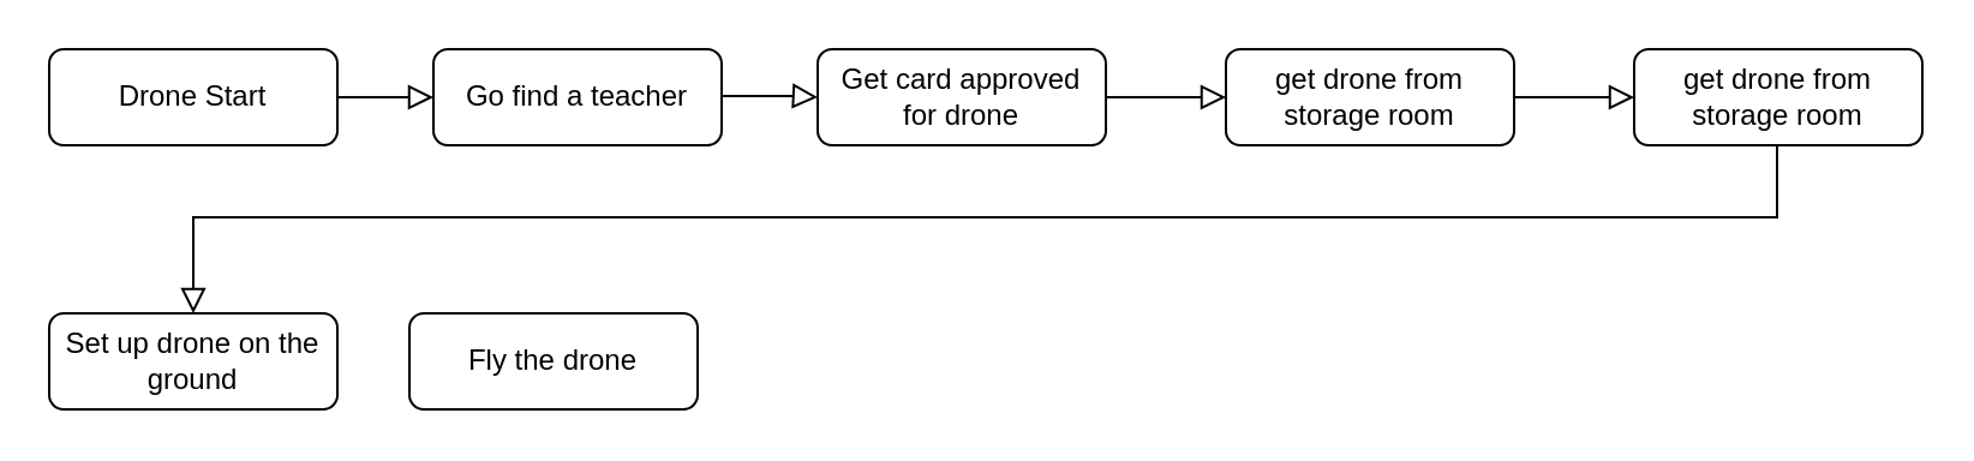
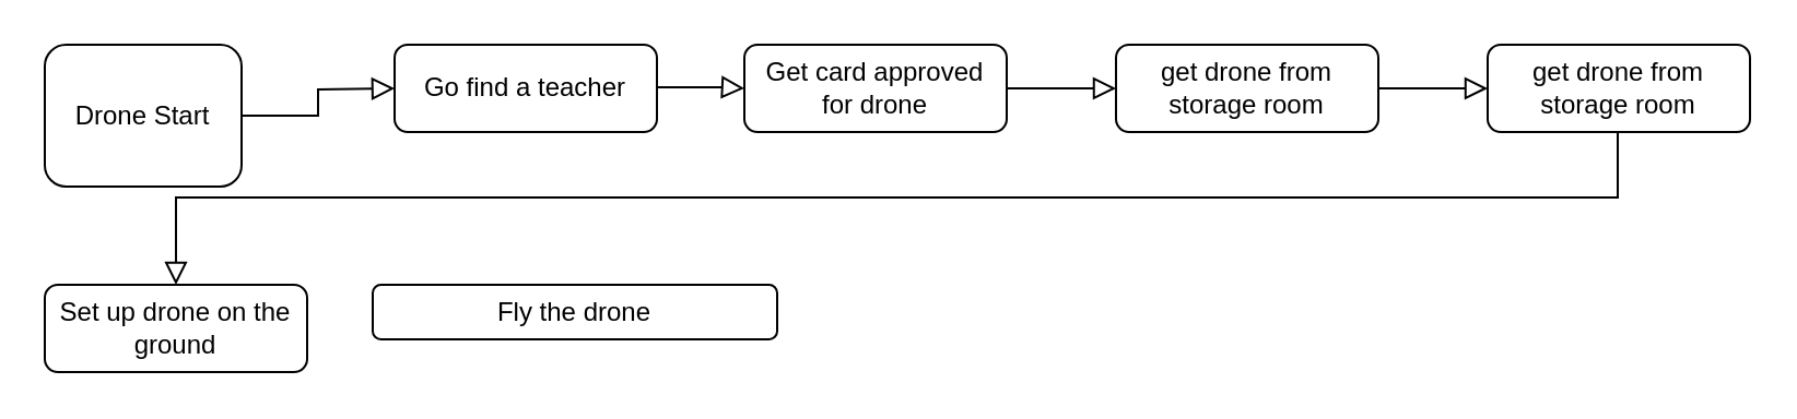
- <mxCell id="3" value="Drone Start" style="rounded=1;whiteSpace=wrap;html=1;fontSize=12;glass=0;strokeWidth=1;shadow=0;" parent="1" vertex="1"><mxGeometry x="20" y="20" width="120" height="40" as="geometry" /></mxCell>
+ <mxCell id="3" value="Drone Start" style="rounded=1;whiteSpace=wrap;html=1;fontSize=12;glass=0;strokeWidth=1;shadow=0;" parent="1" vertex="1"><mxGeometry x="20" y="20" width="90" height="65" as="geometry" /></mxCell>
- <mxCell id="12" value="Fly the drone" style="rounded=1;whiteSpace=wrap;html=1;fontSize=12;glass=0;strokeWidth=1;shadow=0;" vertex="1" parent="1"><mxGeometry x="170" y="130" width="120" height="40" as="geometry" /></mxCell>
+ <mxCell id="12" value="Fly the drone" style="rounded=1;whiteSpace=wrap;html=1;fontSize=12;glass=0;strokeWidth=1;shadow=0;" vertex="1" parent="1"><mxGeometry x="170" y="130" width="185" height="25" as="geometry" /></mxCell>
